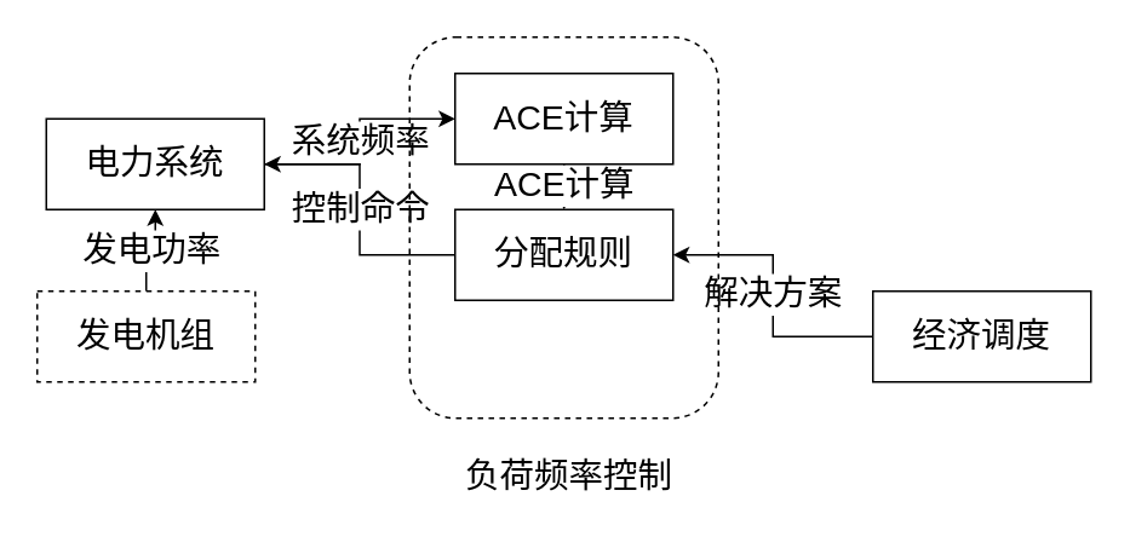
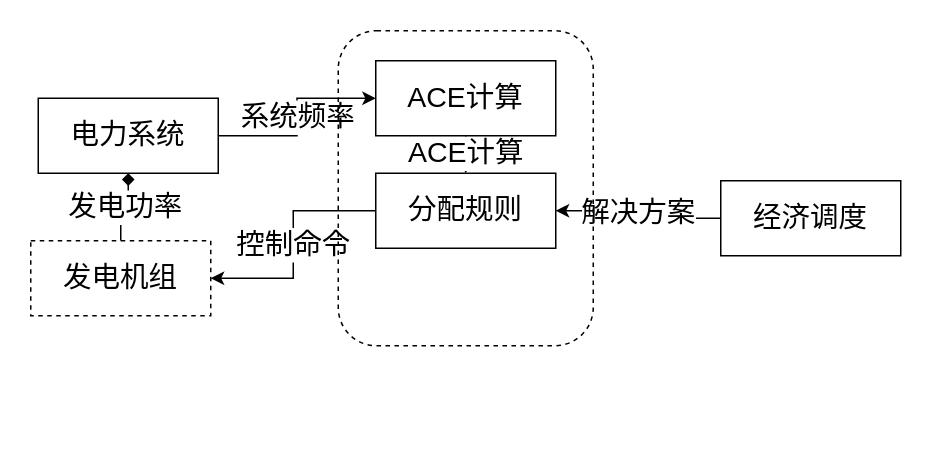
- <mxCell id="8" value="控制命令" style="edgeStyle=orthogonalEdgeStyle;rounded=0;orthogonalLoop=1;jettySize=auto;html=1;exitX=0;exitY=0.5;exitDx=0;exitDy=0;fontSize=19;" edge="1" parent="1" source="9" target="3"><mxGeometry relative="1" as="geometry" /></mxCell>
+ <mxCell id="8" value="控制命令" style="edgeStyle=orthogonalEdgeStyle;rounded=0;orthogonalLoop=1;jettySize=auto;html=1;exitX=0;exitY=0.5;exitDx=0;exitDy=0;fontSize=19;" edge="1" parent="1" source="9" target="5"><mxGeometry relative="1" as="geometry" /></mxCell>
- <mxCell id="4" value="发电功率" style="edgeStyle=orthogonalEdgeStyle;rounded=0;orthogonalLoop=1;jettySize=auto;html=1;exitX=0.5;exitY=0;exitDx=0;exitDy=0;entryX=0.5;entryY=1;entryDx=0;entryDy=0;fontSize=19;" edge="1" parent="1" source="5" target="3"><mxGeometry relative="1" as="geometry" /></mxCell>
+ <mxCell id="4" value="发电功率" style="edgeStyle=orthogonalEdgeStyle;rounded=0;orthogonalLoop=1;jettySize=auto;html=1;exitX=0.5;exitY=0;exitDx=0;exitDy=0;entryX=0.5;entryY=1;entryDx=0;entryDy=0;fontSize=19;endArrow=diamond;" edge="1" parent="1" source="5" target="3"><mxGeometry relative="1" as="geometry" /></mxCell>
- <mxCell id="11" value="&lt;span style=&quot;font-size: 19px;&quot;&gt;经济调度&lt;br&gt;&lt;/span&gt;" style="rounded=0;whiteSpace=wrap;html=1;" vertex="1" parent="1"><mxGeometry x="480" y="160" width="120" height="50" as="geometry" /></mxCell>
+ <mxCell id="11" value="&lt;span style=&quot;font-size: 19px;&quot;&gt;经济调度&lt;br&gt;&lt;/span&gt;" style="rounded=0;whiteSpace=wrap;html=1;" vertex="1" parent="1"><mxGeometry x="480" y="120" width="120" height="50" as="geometry" /></mxCell>
- <mxCell id="13" value="负荷频率控制" style="text;strokeColor=none;fillColor=none;align=left;verticalAlign=middle;spacingLeft=4;spacingRight=4;overflow=hidden;points=[[0,0.5],[1,0.5]];portConstraint=eastwest;rotatable=0;dashed=1;fontSize=19;" vertex="1" parent="1"><mxGeometry x="250" y="240" width="140" height="40" as="geometry" /></mxCell>
